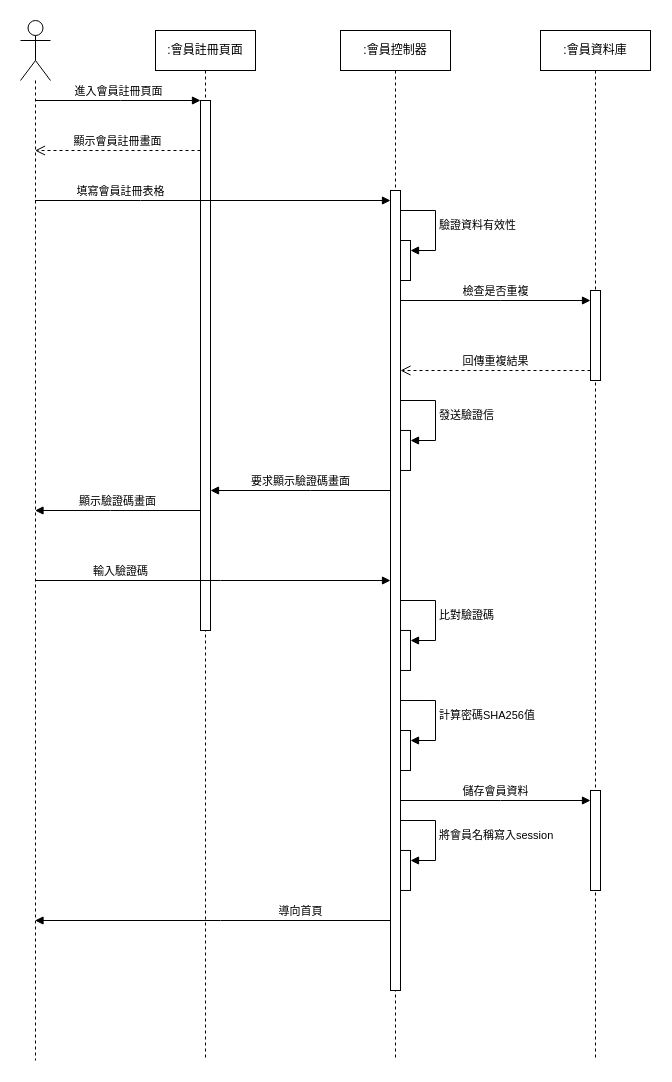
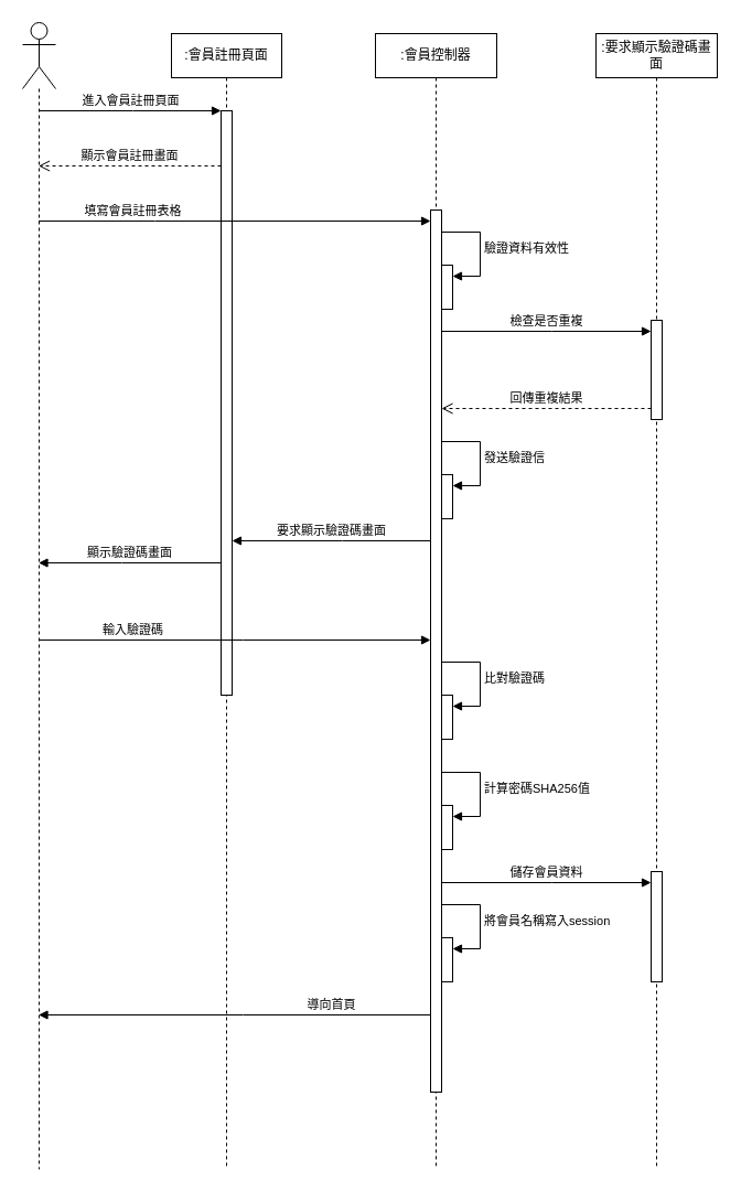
- <mxCell id="20" value=":會員資料庫" style="shape=umlLifeline;perimeter=lifelinePerimeter;whiteSpace=wrap;html=1;container=0;dropTarget=0;collapsible=0;recursiveResize=0;outlineConnect=0;portConstraint=eastwest;newEdgeStyle={&quot;edgeStyle&quot;:&quot;elbowEdgeStyle&quot;,&quot;elbow&quot;:&quot;vertical&quot;,&quot;curved&quot;:0,&quot;rounded&quot;:0};" vertex="1" parent="1"><mxGeometry x="540" y="30" width="110" height="1030" as="geometry" /></mxCell>
+ <mxCell id="20" value=":要求顯示驗證碼畫面" style="shape=umlLifeline;perimeter=lifelinePerimeter;whiteSpace=wrap;html=1;container=0;dropTarget=0;collapsible=0;recursiveResize=0;outlineConnect=0;portConstraint=eastwest;newEdgeStyle={&quot;edgeStyle&quot;:&quot;elbowEdgeStyle&quot;,&quot;elbow&quot;:&quot;vertical&quot;,&quot;curved&quot;:0,&quot;rounded&quot;:0};" vertex="1" parent="1"><mxGeometry x="540" y="30" width="110" height="1030" as="geometry" /></mxCell>
